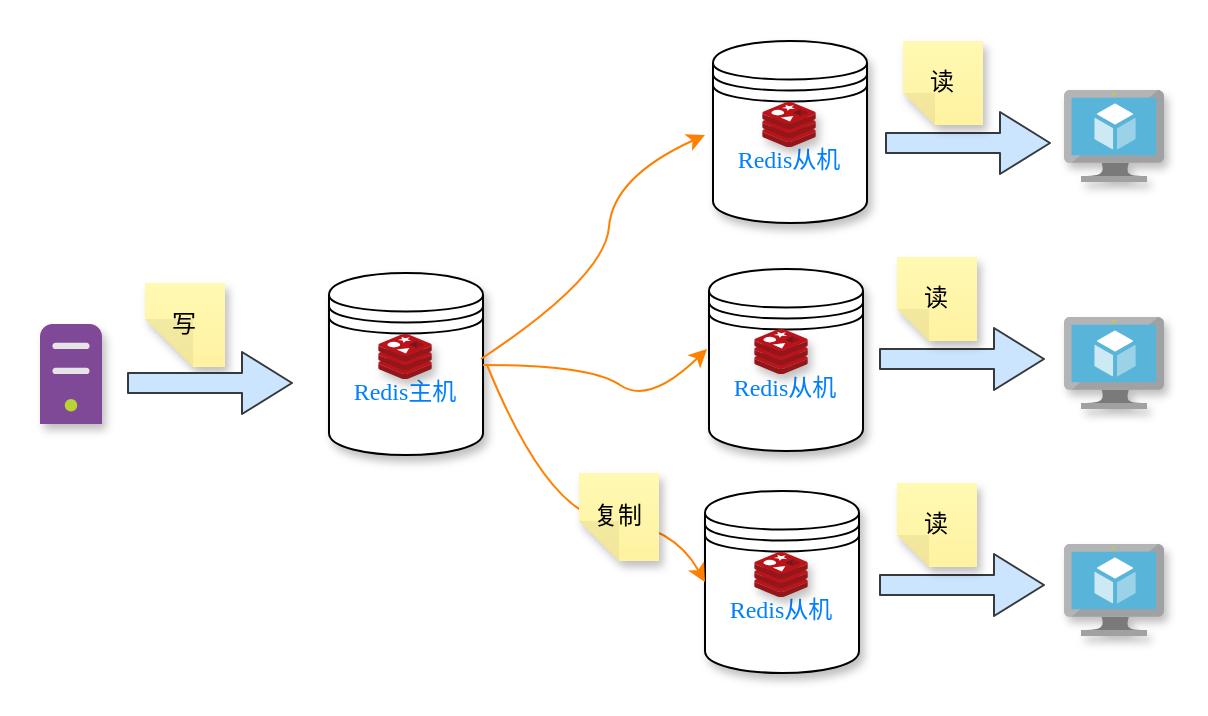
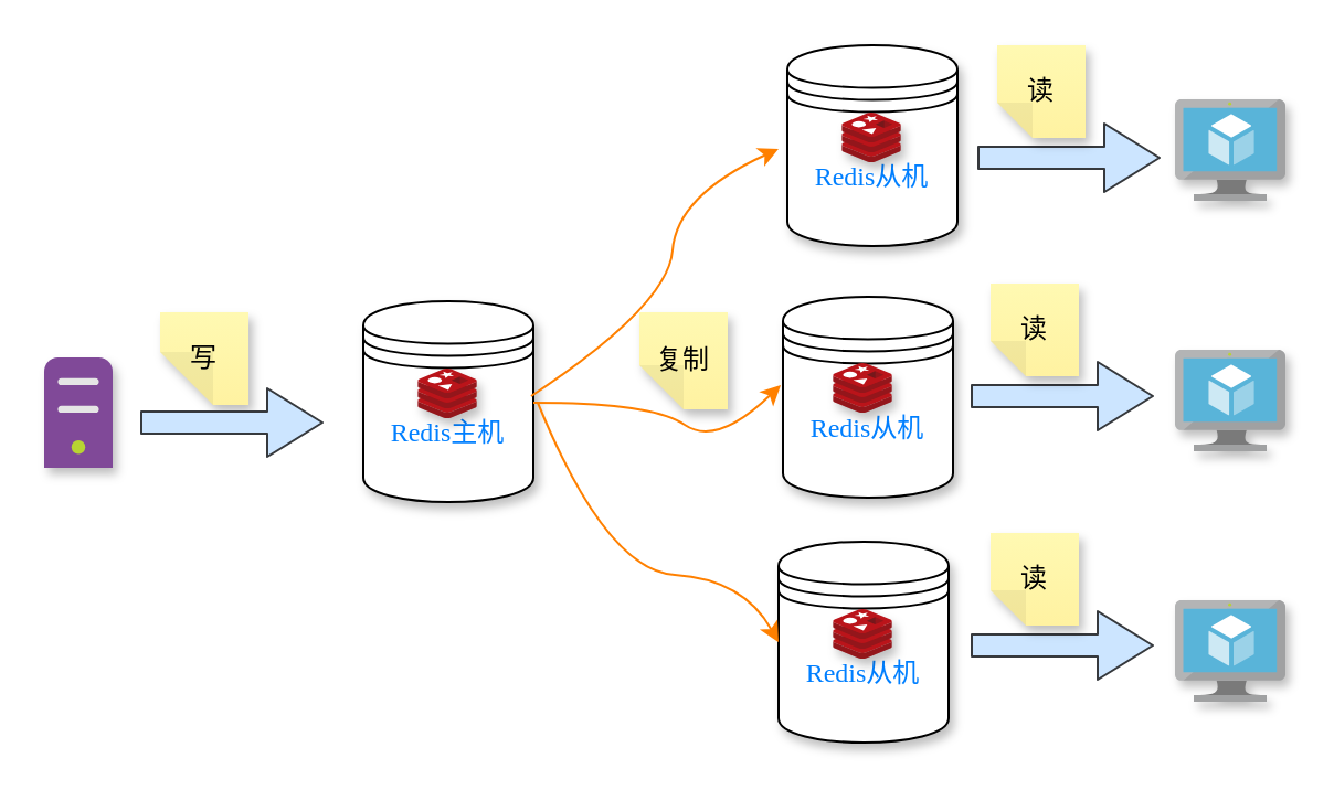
- <mxCell id="11" value="复制" style="shape=note;whiteSpace=wrap;html=1;backgroundOutline=1;fontColor=#000000;darkOpacity=0.05;fillColor=#FFF9B2;strokeColor=none;fillStyle=solid;direction=west;gradientDirection=north;gradientColor=#FFF2A1;shadow=1;size=20;pointerEvents=1;rounded=1;glass=1;sketch=0;hachureGap=4;fontFamily=Lucida Console;" vertex="1" parent="1"><mxGeometry x="289" y="236" width="40" height="44" as="geometry" /></mxCell>
+ <mxCell id="11" value="复制" style="shape=note;whiteSpace=wrap;html=1;backgroundOutline=1;fontColor=#000000;darkOpacity=0.05;fillColor=#FFF9B2;strokeColor=none;fillStyle=solid;direction=west;gradientDirection=north;gradientColor=#FFF2A1;shadow=1;size=20;pointerEvents=1;rounded=1;glass=1;sketch=0;hachureGap=4;fontFamily=Lucida Console;" vertex="1" parent="1"><mxGeometry x="289" y="141" width="40" height="44" as="geometry" /></mxCell>
